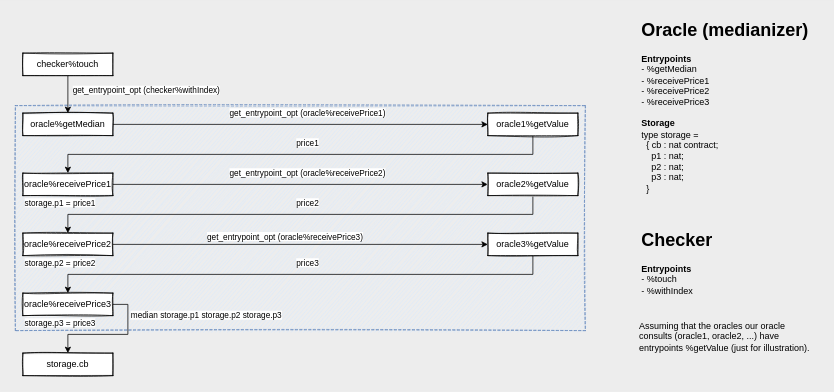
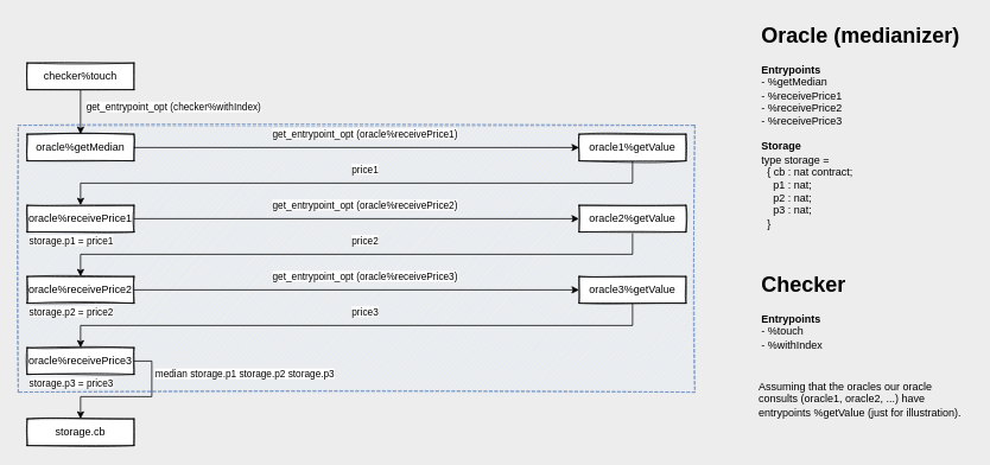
- <mxCell id="26" value="&lt;span style=&quot;font-size: 11px ; background-color: rgb(255 , 255 , 255)&quot;&gt;get_entrypoint_opt (oracle%receivePrice3)&lt;/span&gt;" style="text;html=1;strokeColor=none;fillColor=none;align=center;verticalAlign=middle;whiteSpace=wrap;rounded=0;sketch=1;" vertex="1" parent="1"><mxGeometry x="270" y="305" width="220" height="20" as="geometry" /></mxCell>
+ <mxCell id="26" value="&lt;span style=&quot;font-size: 11px ; background-color: rgb(255 , 255 , 255)&quot;&gt;get_entrypoint_opt (oracle%receivePrice3)&lt;/span&gt;" style="text;html=1;strokeColor=none;fillColor=none;align=center;verticalAlign=middle;whiteSpace=wrap;rounded=0;sketch=1;" vertex="1" parent="1"><mxGeometry x="300" y="300" width="220" height="20" as="geometry" /></mxCell>
